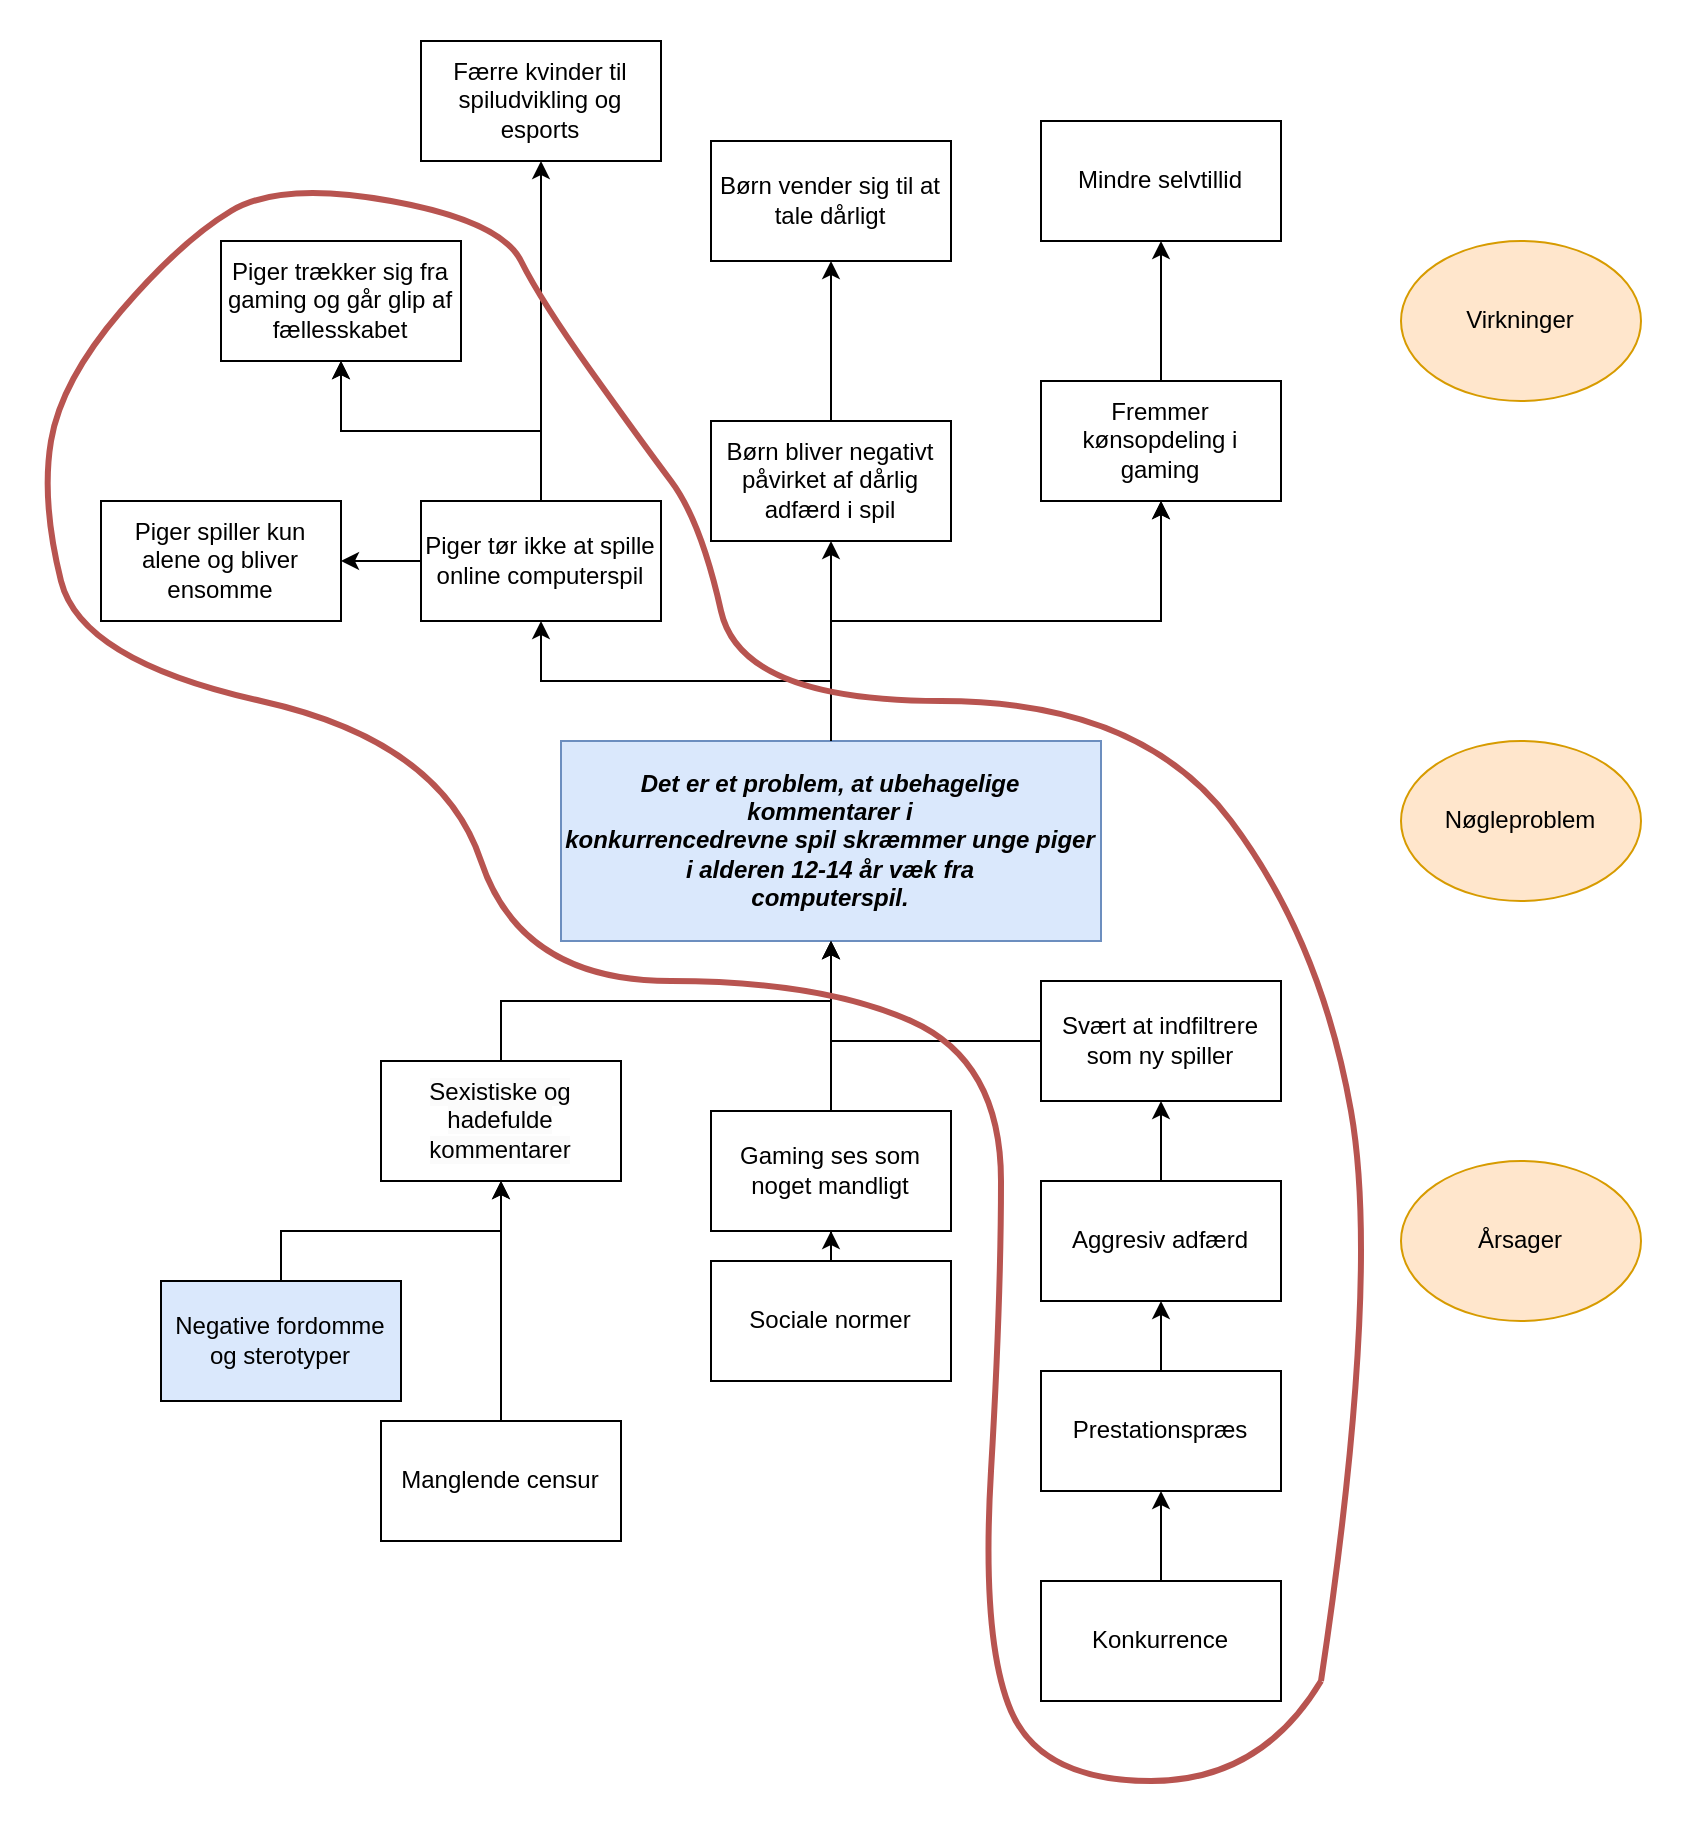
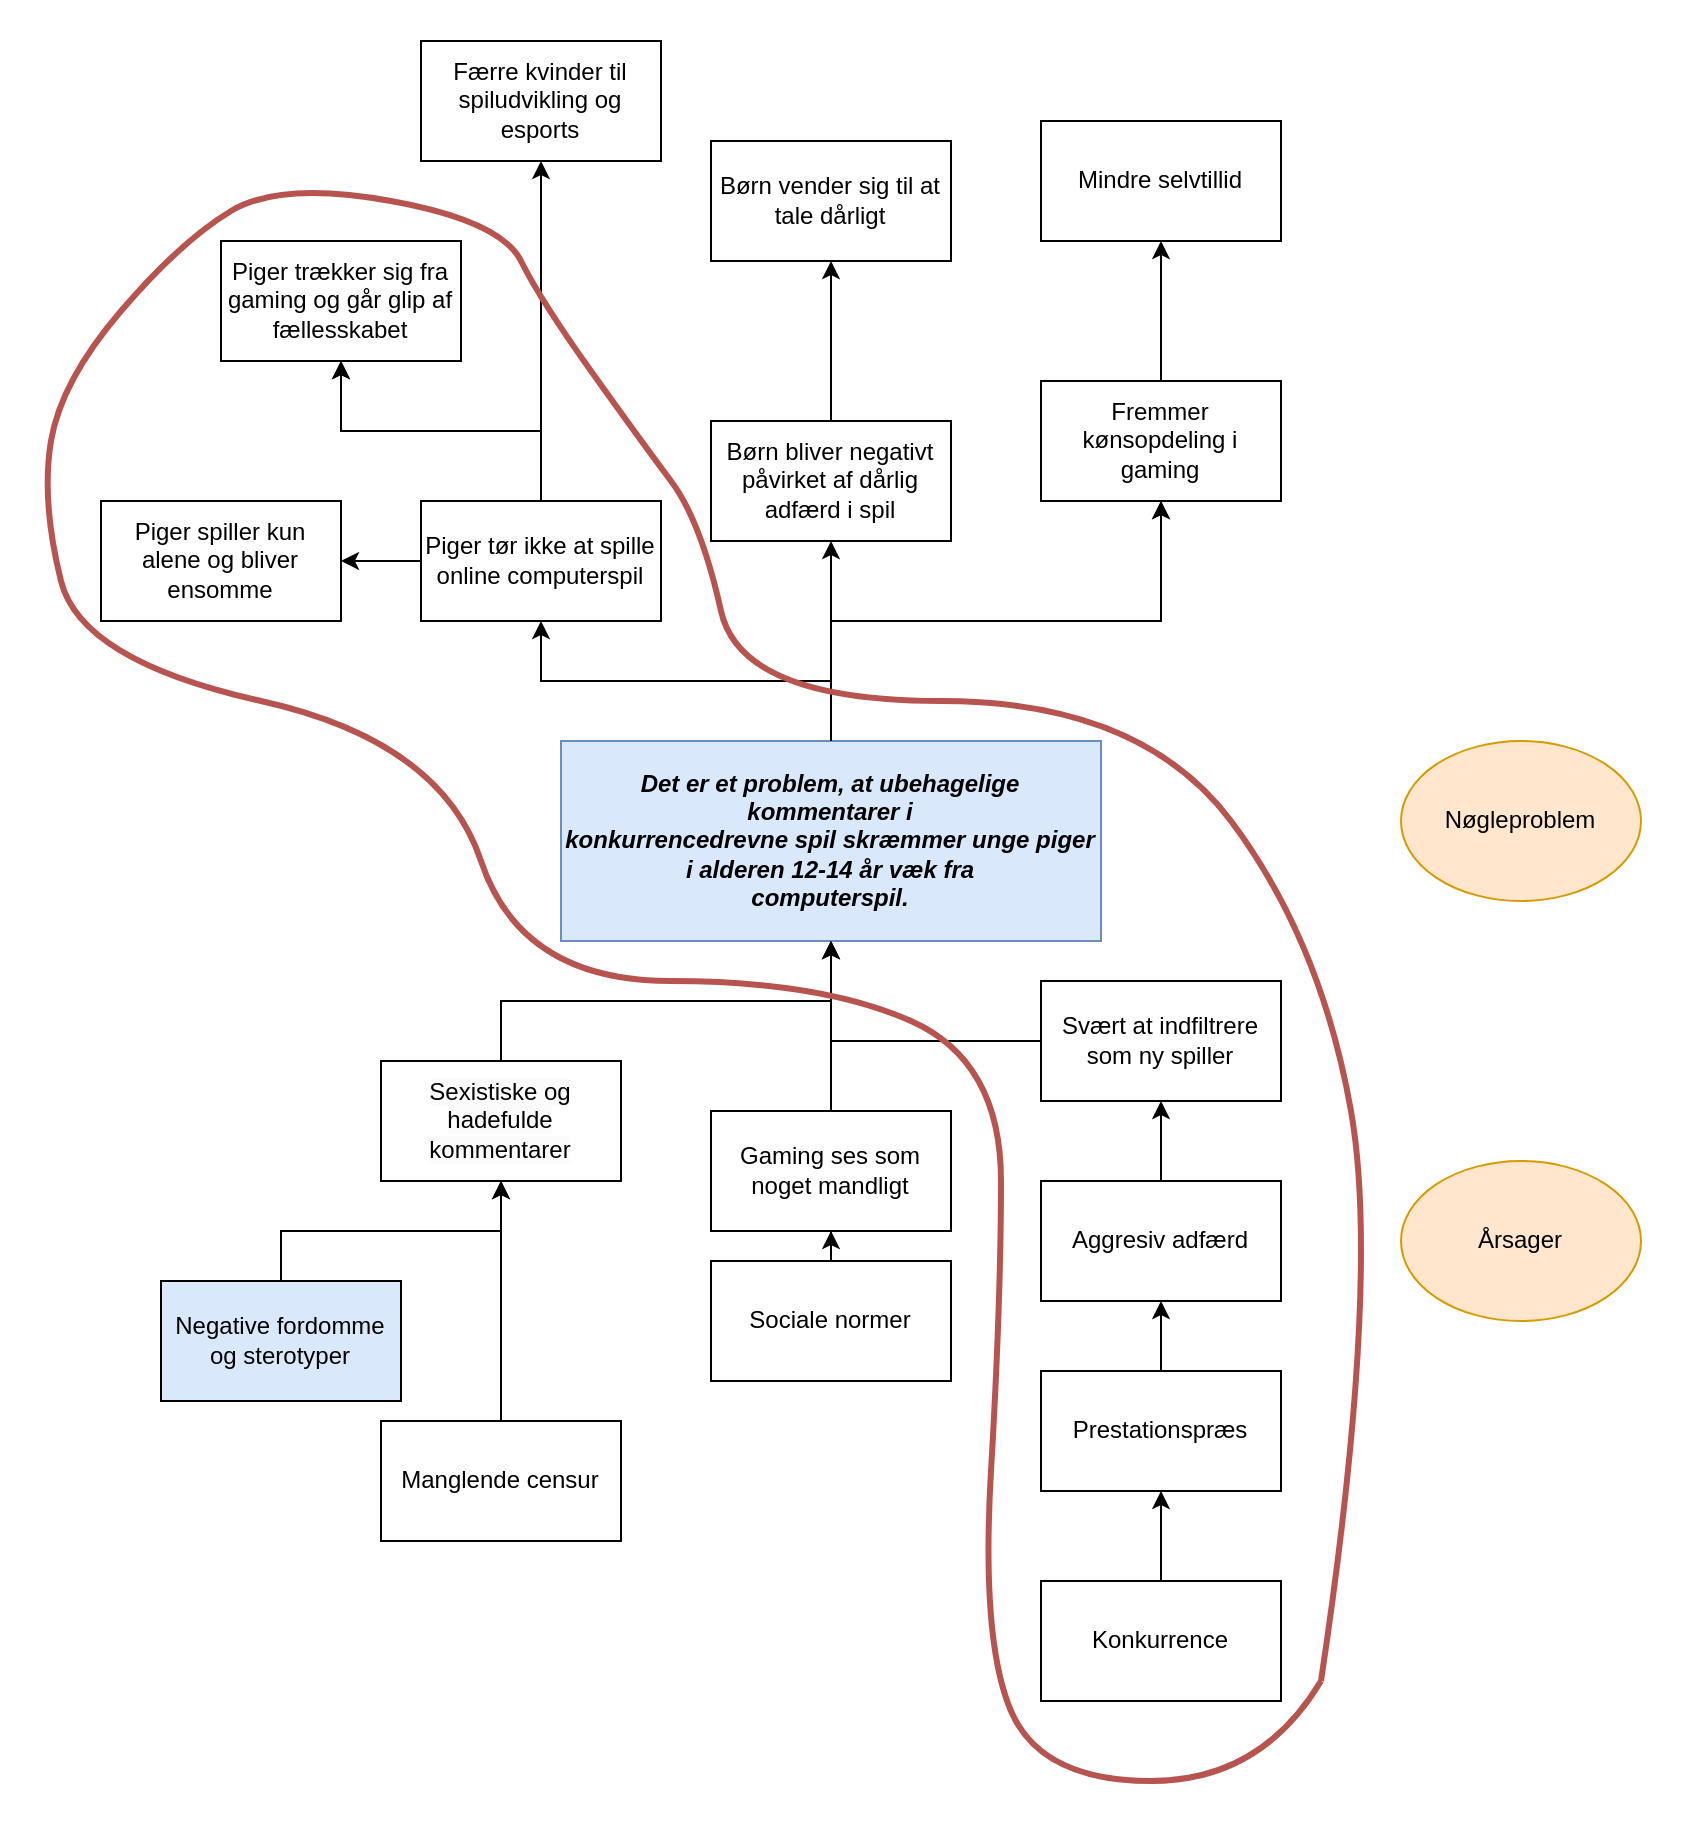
- <mxCell id="41" value="Virkninger" style="ellipse;whiteSpace=wrap;html=1;fillColor=#ffe6cc;strokeColor=#d79b00;" vertex="1" parent="1"><mxGeometry x="700" y="120" width="120" height="80" as="geometry" /></mxCell>
